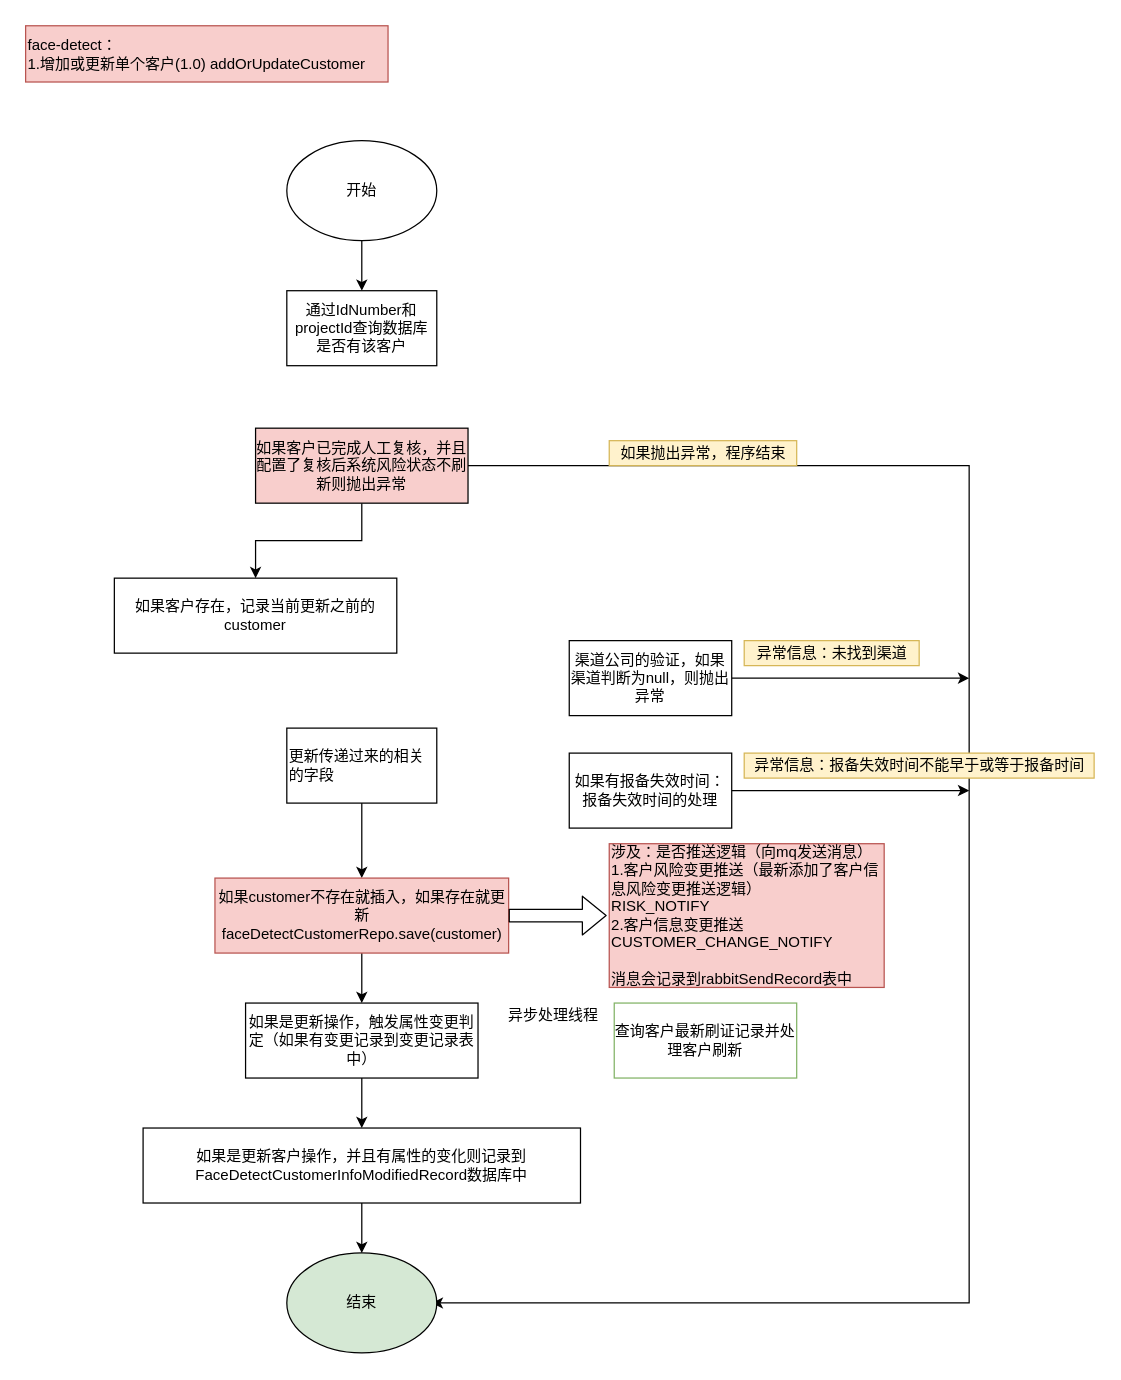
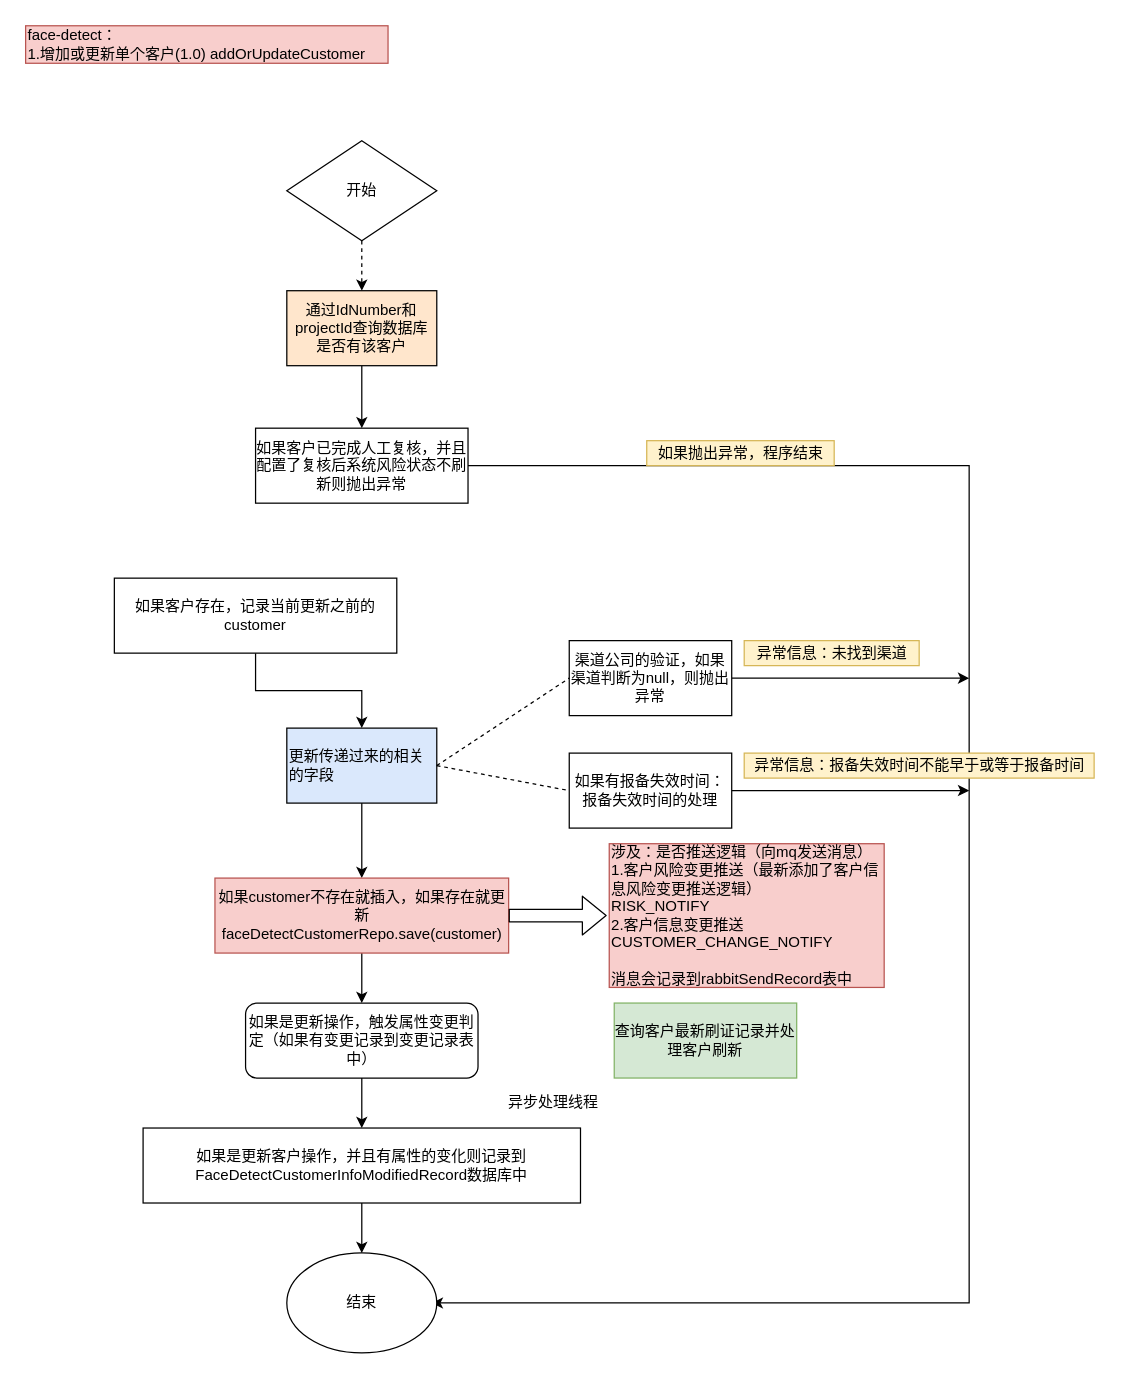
- <mxCell id="4" value="face-detect：&lt;br&gt;1.增加或更新单个客户(1.0) addOrUpdateCustomer" style="text;html=1;align=left;verticalAlign=middle;resizable=0;points=[];autosize=1;fillColor=#f8cecc;strokeColor=#b85450;" parent="1" vertex="1"><mxGeometry x="20" y="20" width="290" height="45" as="geometry" /></mxCell>
+ <mxCell id="4" value="face-detect：&lt;br&gt;1.增加或更新单个客户(1.0) addOrUpdateCustomer" style="text;html=1;align=left;verticalAlign=middle;resizable=0;points=[];autosize=1;fillColor=#f8cecc;strokeColor=#b85450;" parent="1" vertex="1"><mxGeometry x="20" y="20" width="290" height="30" as="geometry" /></mxCell>
- <mxCell id="3" value="开始" style="ellipse;whiteSpace=wrap;html=1;" parent="1" vertex="1"><mxGeometry x="229" y="112" width="120" height="80" as="geometry" /></mxCell>
+ <mxCell id="3" value="开始" style="rhombus;whiteSpace=wrap;html=1;" parent="1" vertex="1"><mxGeometry x="229" y="112" width="120" height="80" as="geometry" /></mxCell>
- <mxCell id="2" style="edgeStyle=orthogonalEdgeStyle;rounded=0;orthogonalLoop=1;jettySize=auto;html=1;entryX=0.5;entryY=0;entryDx=0;entryDy=0;" parent="1" source="3" target="6" edge="1"><mxGeometry relative="1" as="geometry" /></mxCell>
+ <mxCell id="2" style="edgeStyle=orthogonalEdgeStyle;rounded=0;orthogonalLoop=1;jettySize=auto;html=1;entryX=0.5;entryY=0;entryDx=0;entryDy=0;dashed=1;" parent="1" source="3" target="6" edge="1"><mxGeometry relative="1" as="geometry" /></mxCell>
- <mxCell id="6" value="通过IdNumber和projectId查询数据库是否有该客户" style="rounded=0;whiteSpace=wrap;html=1;" parent="1" vertex="1"><mxGeometry x="229" y="232" width="120" height="60" as="geometry" /></mxCell>
+ <mxCell id="6" value="通过IdNumber和projectId查询数据库是否有该客户" style="rounded=0;whiteSpace=wrap;html=1;fillColor=#ffe6cc;" parent="1" vertex="1"><mxGeometry x="229" y="232" width="120" height="60" as="geometry" /></mxCell>
+ <mxCell id="5" style="edgeStyle=orthogonalEdgeStyle;rounded=0;orthogonalLoop=1;jettySize=auto;html=1;entryX=0.5;entryY=0;entryDx=0;entryDy=0;" parent="1" source="6" target="9" edge="1"><mxGeometry relative="1" as="geometry" /></mxCell>
- <mxCell id="23" value="如果抛出异常，程序结束" style="text;html=1;align=center;verticalAlign=middle;resizable=0;points=[];autosize=1;fillColor=#fff2cc;strokeColor=#d6b656;" vertex="1" parent="1"><mxGeometry x="487" y="352" width="150" height="20" as="geometry" /></mxCell>
+ <mxCell id="23" value="如果抛出异常，程序结束" style="text;html=1;align=center;verticalAlign=middle;resizable=0;points=[];autosize=1;fillColor=#fff2cc;strokeColor=#d6b656;" vertex="1" parent="1"><mxGeometry x="517" y="352" width="150" height="20" as="geometry" /></mxCell>
- <mxCell id="9" value="如果客户已完成人工复核，并且&lt;br&gt;配置了复核后系统风险状态不刷新则抛出异常" style="rounded=0;whiteSpace=wrap;html=1;fillColor=#f8cecc;" parent="1" vertex="1"><mxGeometry x="204" y="342" width="170" height="60" as="geometry" /></mxCell>
+ <mxCell id="9" value="如果客户已完成人工复核，并且&lt;br&gt;配置了复核后系统风险状态不刷新则抛出异常" style="rounded=0;whiteSpace=wrap;html=1;" parent="1" vertex="1"><mxGeometry x="204" y="342" width="170" height="60" as="geometry" /></mxCell>
- <mxCell id="7" style="edgeStyle=orthogonalEdgeStyle;rounded=0;orthogonalLoop=1;jettySize=auto;html=1;entryX=0.5;entryY=0;entryDx=0;entryDy=0;" parent="1" source="9" target="11" edge="1"><mxGeometry relative="1" as="geometry" /></mxCell>
+ <mxCell id="10" style="edgeStyle=orthogonalEdgeStyle;rounded=0;orthogonalLoop=1;jettySize=auto;html=1;entryX=0.5;entryY=0;entryDx=0;entryDy=0;" parent="1" source="11" target="13" edge="1"><mxGeometry relative="1" as="geometry" /></mxCell>
+ <mxCell id="32" value="" style="endArrow=none;dashed=1;html=1;exitX=1;exitY=0.5;exitDx=0;exitDy=0;entryX=0;entryY=0.5;entryDx=0;entryDy=0;" edge="1" parent="1" source="13" target="22"><mxGeometry width="50" height="50" relative="1" as="geometry"><mxPoint x="374" y="602" as="sourcePoint" /><mxPoint x="424" y="552" as="targetPoint" /></mxGeometry></mxCell>
- <mxCell id="13" value="更新传递过来的相关的字段&lt;br&gt;" style="rounded=0;whiteSpace=wrap;html=1;align=left;" parent="1" vertex="1"><mxGeometry x="229" y="582" width="120" height="60" as="geometry" /></mxCell>
+ <mxCell id="13" value="更新传递过来的相关的字段&lt;br&gt;" style="rounded=0;whiteSpace=wrap;html=1;align=left;fillColor=#dae8fc;" parent="1" vertex="1"><mxGeometry x="229" y="582" width="120" height="60" as="geometry" /></mxCell>
+ <mxCell id="33" value="" style="endArrow=none;dashed=1;html=1;exitX=1;exitY=0.5;exitDx=0;exitDy=0;entryX=0;entryY=0.5;entryDx=0;entryDy=0;" edge="1" parent="1" source="13" target="30"><mxGeometry width="50" height="50" relative="1" as="geometry"><mxPoint x="382" y="637" as="sourcePoint" /><mxPoint x="432" y="587" as="targetPoint" /></mxGeometry></mxCell>
- <mxCell id="25" value="异步处理线程" style="text;html=1;align=center;verticalAlign=middle;resizable=0;points=[];autosize=1;" vertex="1" parent="1"><mxGeometry x="397" y="802" width="90" height="20" as="geometry" /></mxCell>
+ <mxCell id="25" value="异步处理线程" style="text;html=1;align=center;verticalAlign=middle;resizable=0;points=[];autosize=1;" vertex="1" parent="1"><mxGeometry x="397" y="872" width="90" height="20" as="geometry" /></mxCell>
- <mxCell id="19" value="如果是更新操作，触发属性变更判定（如果有变更记录到变更记录表中）" style="rounded=0;whiteSpace=wrap;html=1;" parent="1" vertex="1"><mxGeometry x="196" y="802" width="186" height="60" as="geometry" /></mxCell>
+ <mxCell id="19" value="如果是更新操作，触发属性变更判定（如果有变更记录到变更记录表中）" style="whiteSpace=wrap;html=1;rounded=1;" parent="1" vertex="1"><mxGeometry x="196" y="802" width="186" height="60" as="geometry" /></mxCell>
- <mxCell id="24" value="查询客户最新刷证记录并处理客户刷新" style="rounded=0;whiteSpace=wrap;html=1;fillColor=#ffffff;strokeColor=#82b366;" vertex="1" parent="1"><mxGeometry x="491" y="802" width="146" height="60" as="geometry" /></mxCell>
+ <mxCell id="24" value="查询客户最新刷证记录并处理客户刷新" style="rounded=0;whiteSpace=wrap;html=1;fillColor=#d5e8d4;strokeColor=#82b366;" vertex="1" parent="1"><mxGeometry x="491" y="802" width="146" height="60" as="geometry" /></mxCell>
- <mxCell id="20" value="结束" style="ellipse;whiteSpace=wrap;html=1;fillColor=#d5e8d4;" parent="1" vertex="1"><mxGeometry x="229" y="1002" width="120" height="80" as="geometry" /></mxCell>
+ <mxCell id="20" value="结束" style="ellipse;whiteSpace=wrap;html=1;" parent="1" vertex="1"><mxGeometry x="229" y="1002" width="120" height="80" as="geometry" /></mxCell>
